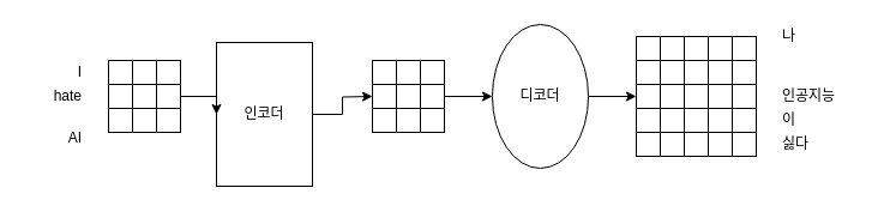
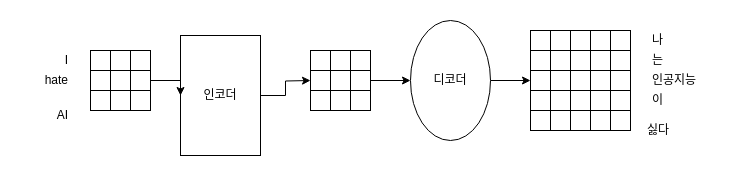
- <mxCell id="41" value="나" style="text;html=1;strokeColor=none;fillColor=none;align=left;verticalAlign=middle;whiteSpace=wrap;rounded=0;" parent="1" vertex="1"><mxGeometry x="650" y="20" width="60" height="20" as="geometry" /></mxCell>
+ <mxCell id="41" value="나" style="text;html=1;strokeColor=none;fillColor=none;align=left;verticalAlign=middle;whiteSpace=wrap;rounded=0;" parent="1" vertex="1"><mxGeometry x="650" y="30" width="60" height="20" as="geometry" /></mxCell>
+ <mxCell id="42" value="는" style="text;html=1;strokeColor=none;fillColor=none;align=left;verticalAlign=middle;whiteSpace=wrap;rounded=0;" parent="1" vertex="1"><mxGeometry x="650" y="50" width="60" height="20" as="geometry" /></mxCell>
- <mxCell id="45" value="싫다" style="text;html=1;strokeColor=none;fillColor=none;align=left;verticalAlign=middle;whiteSpace=wrap;rounded=0;" parent="1" vertex="1"><mxGeometry x="650" y="110" width="60" height="20" as="geometry" /></mxCell>
+ <mxCell id="45" value="싫다" style="text;html=1;strokeColor=none;fillColor=none;align=left;verticalAlign=middle;whiteSpace=wrap;rounded=0;" parent="1" vertex="1"><mxGeometry x="645" y="120" width="60" height="20" as="geometry" /></mxCell>
